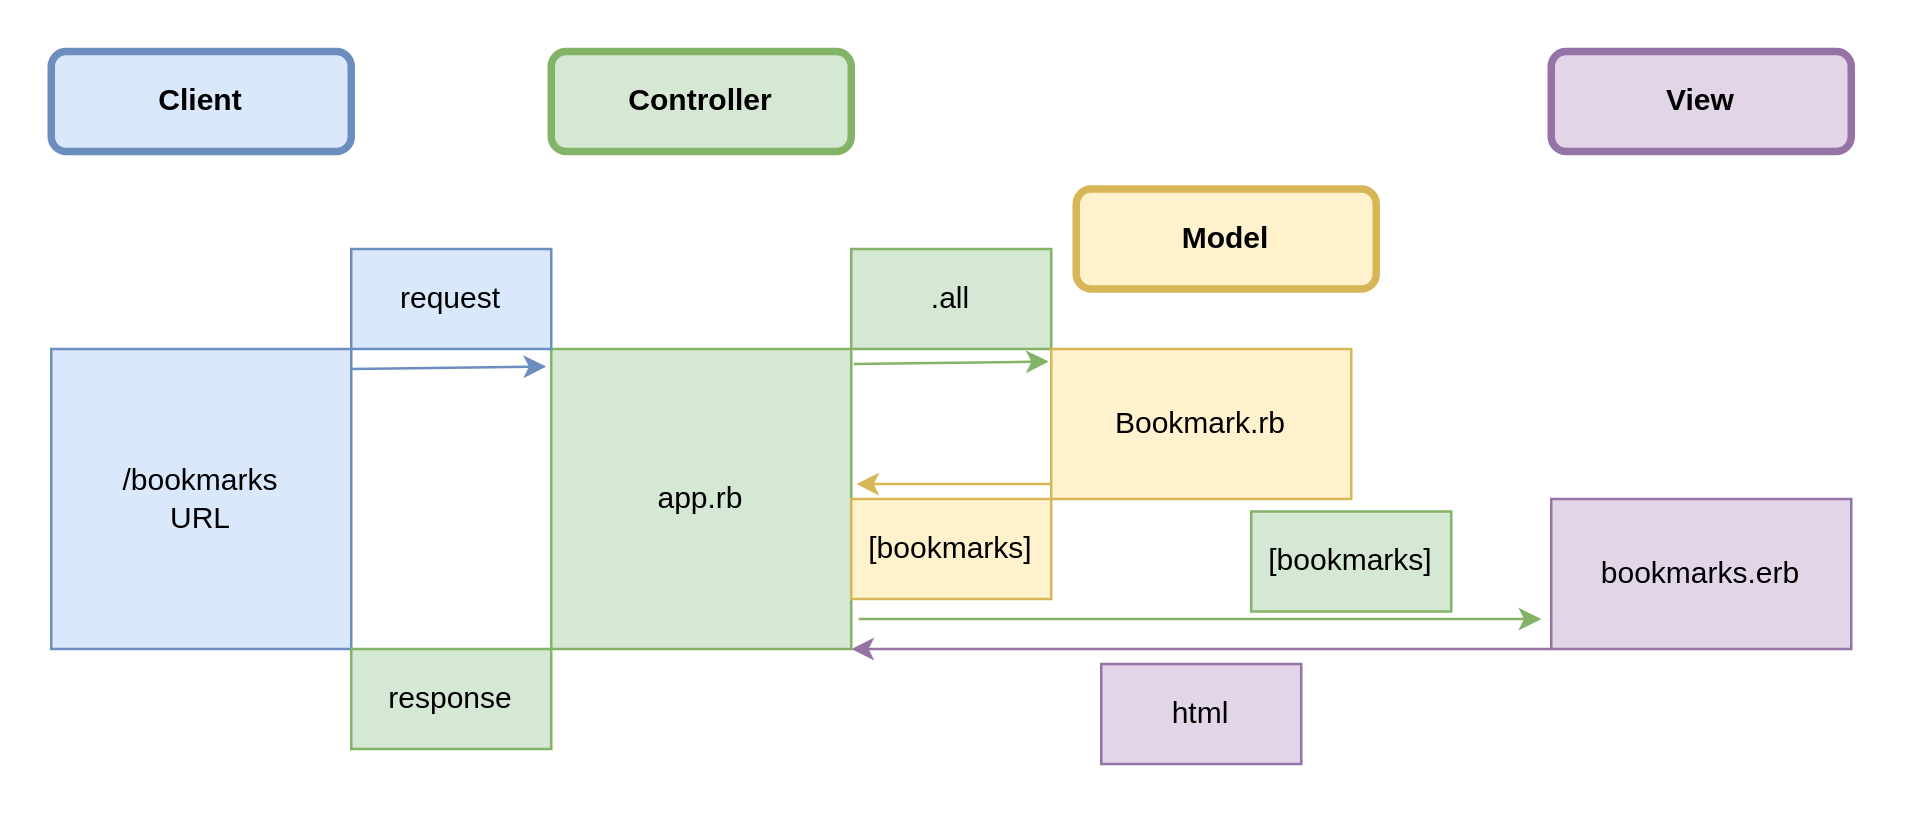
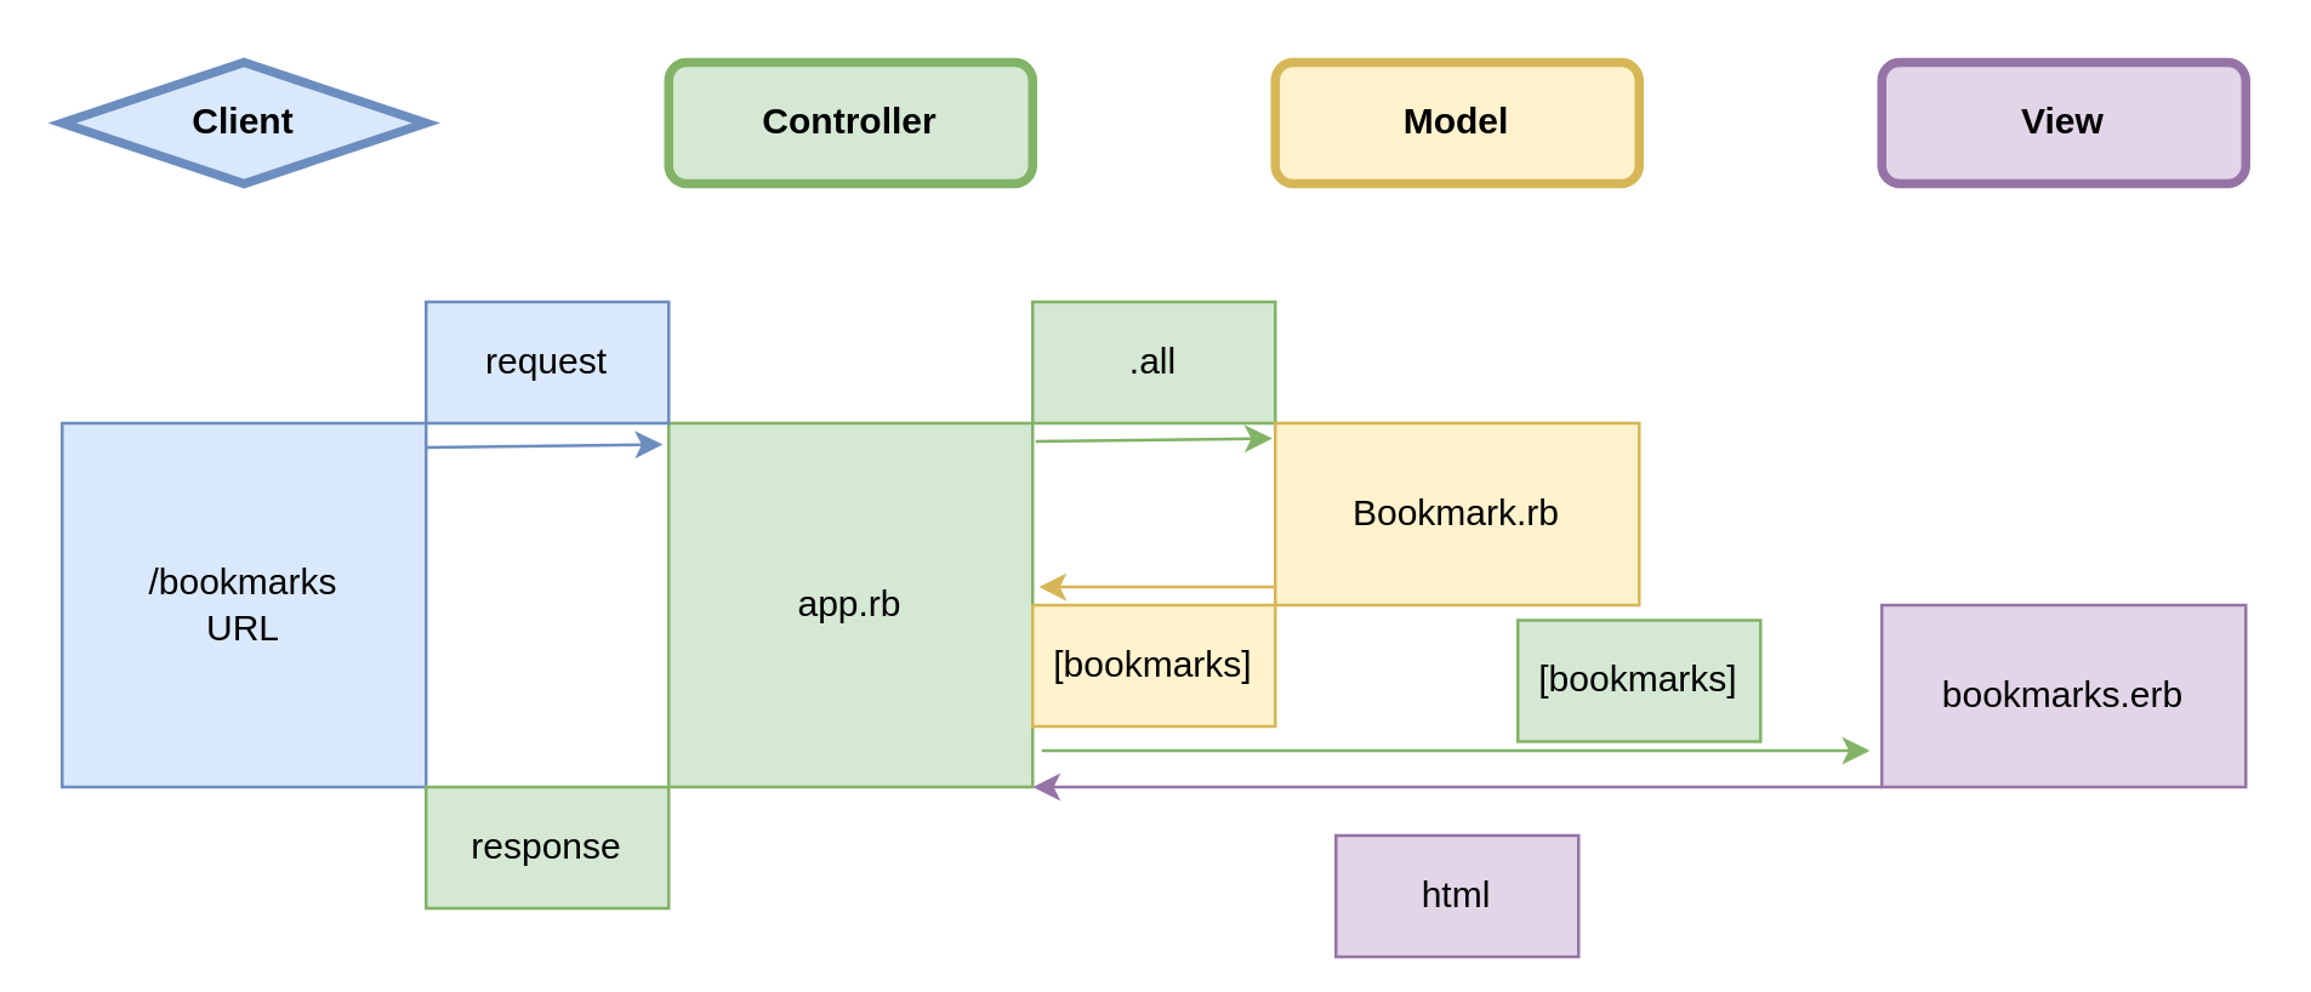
- <mxCell id="2" value="Client" style="rounded=1;whiteSpace=wrap;html=1;fontSize=12;glass=0;strokeWidth=3;shadow=0;fillColor=#dae8fc;strokeColor=#6c8ebf;fontStyle=1" parent="1" vertex="1"><mxGeometry x="20" y="20" width="120" height="40" as="geometry" /></mxCell>
+ <mxCell id="2" value="Client" style="rhombus;whiteSpace=wrap;html=1;fontSize=12;glass=0;strokeWidth=3;shadow=0;fillColor=#dae8fc;strokeColor=#6c8ebf;fontStyle=1;" parent="1" vertex="1"><mxGeometry x="20" y="20" width="120" height="40" as="geometry" /></mxCell>
- <mxCell id="5" value="Model" style="rounded=1;whiteSpace=wrap;html=1;fontSize=12;glass=0;strokeWidth=3;shadow=0;fillColor=#fff2cc;strokeColor=#d6b656;fontStyle=1" parent="1" vertex="1"><mxGeometry x="430" y="75" width="120" height="40" as="geometry" /></mxCell>
+ <mxCell id="5" value="Model" style="rounded=1;whiteSpace=wrap;html=1;fontSize=12;glass=0;strokeWidth=3;shadow=0;fillColor=#fff2cc;strokeColor=#d6b656;fontStyle=1" parent="1" vertex="1"><mxGeometry x="420" y="20" width="120" height="40" as="geometry" /></mxCell>
- <mxCell id="19" value="html" style="rounded=0;whiteSpace=wrap;html=1;fillColor=#e1d5e7;strokeColor=#9673a6;" vertex="1" parent="1"><mxGeometry x="440" y="265" width="80" height="40" as="geometry" /></mxCell>
+ <mxCell id="19" value="html" style="rounded=0;whiteSpace=wrap;html=1;fillColor=#e1d5e7;strokeColor=#9673a6;" vertex="1" parent="1"><mxGeometry x="440" y="275" width="80" height="40" as="geometry" /></mxCell>
